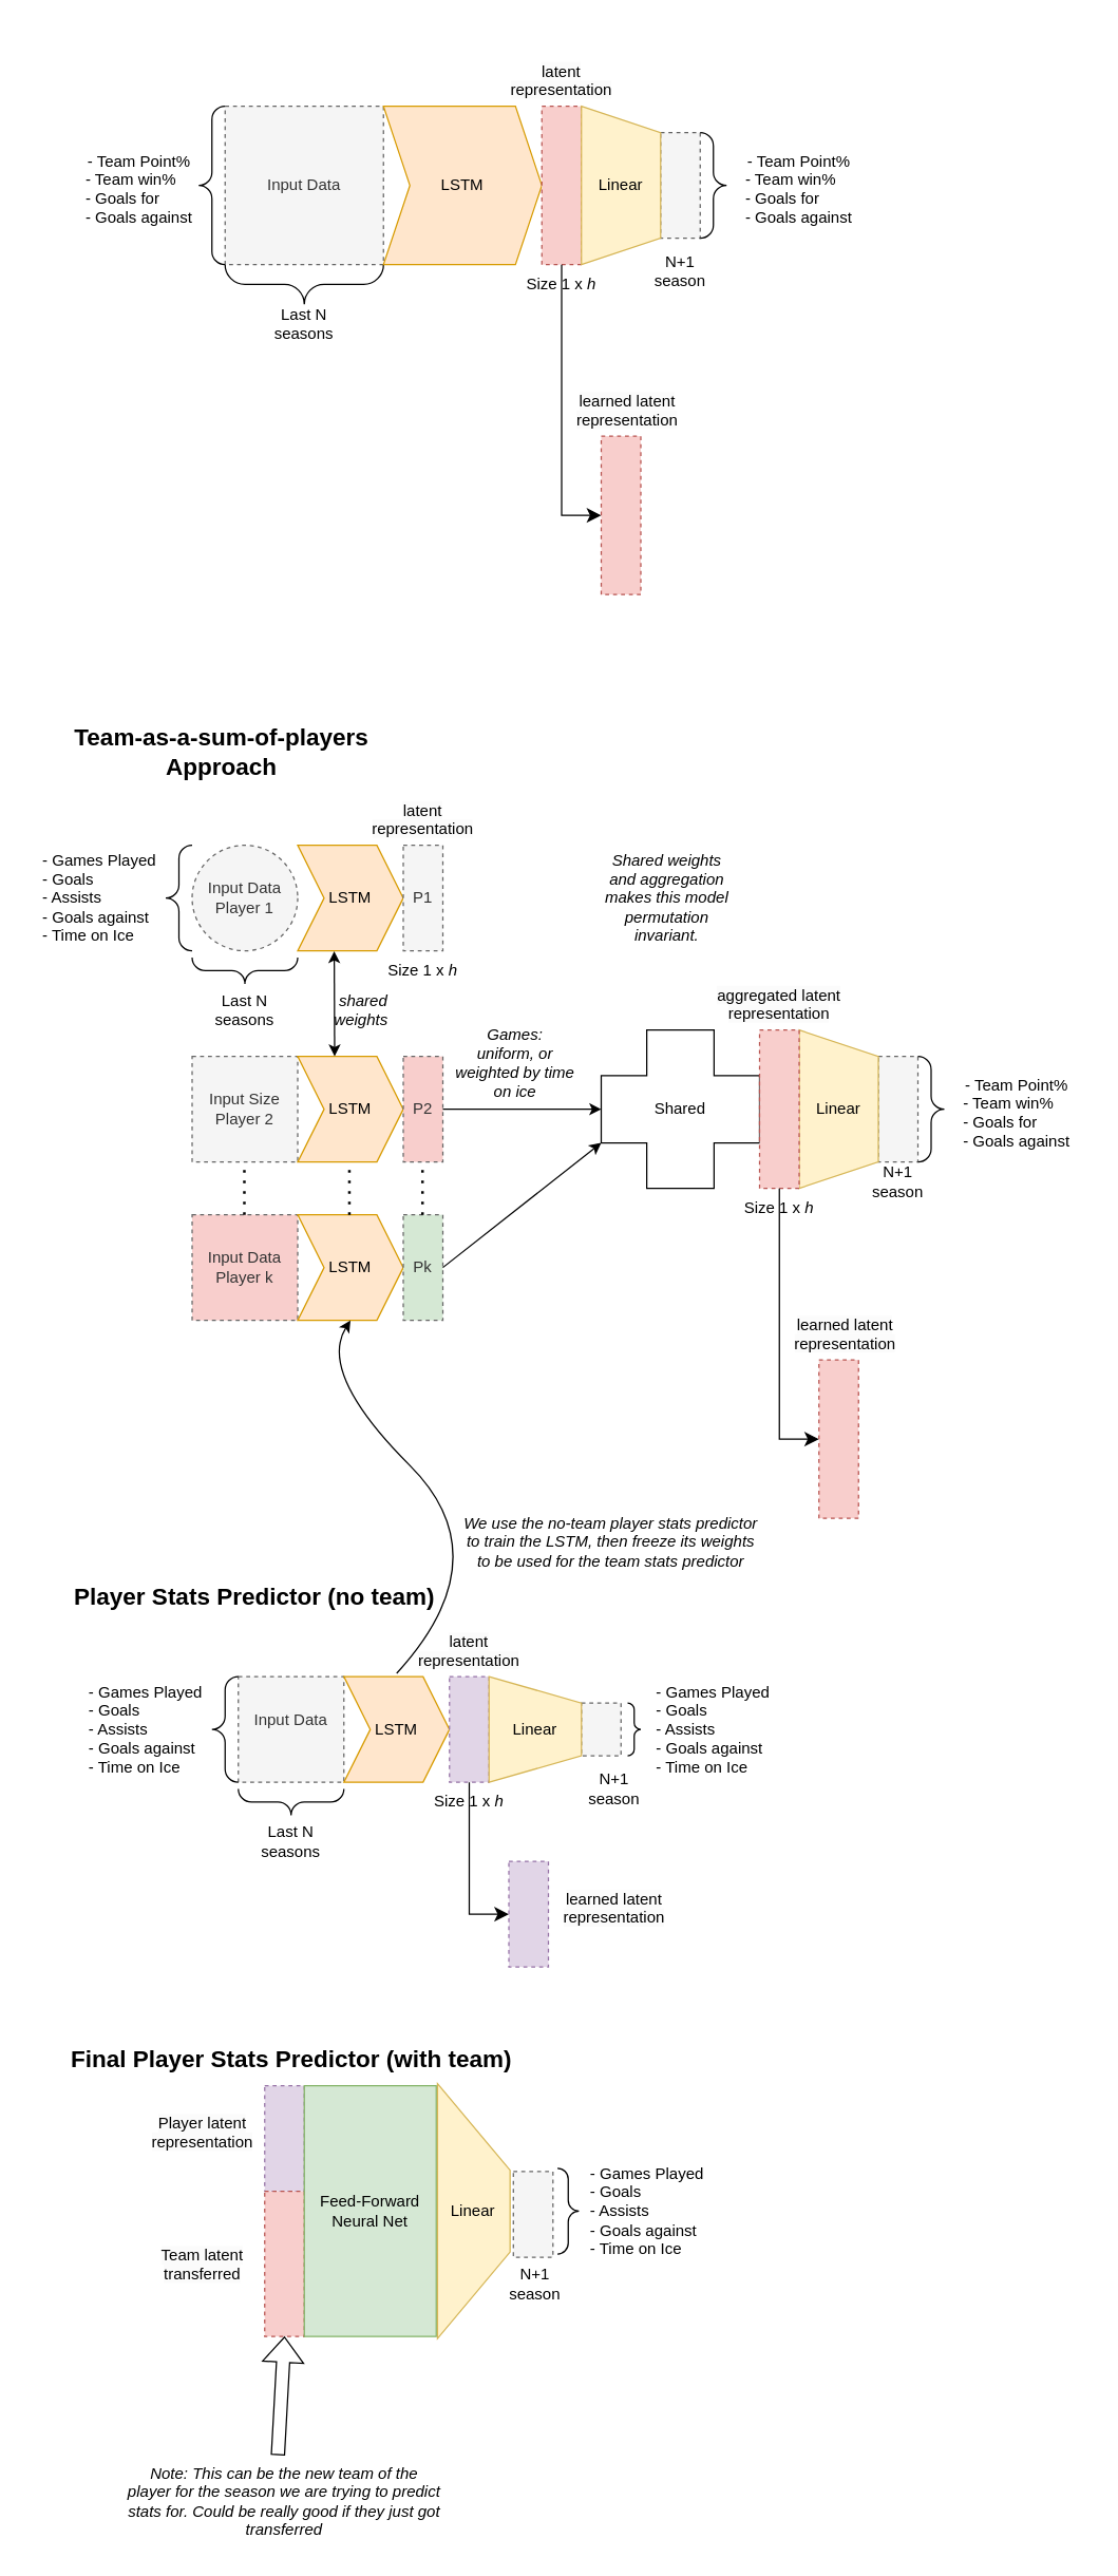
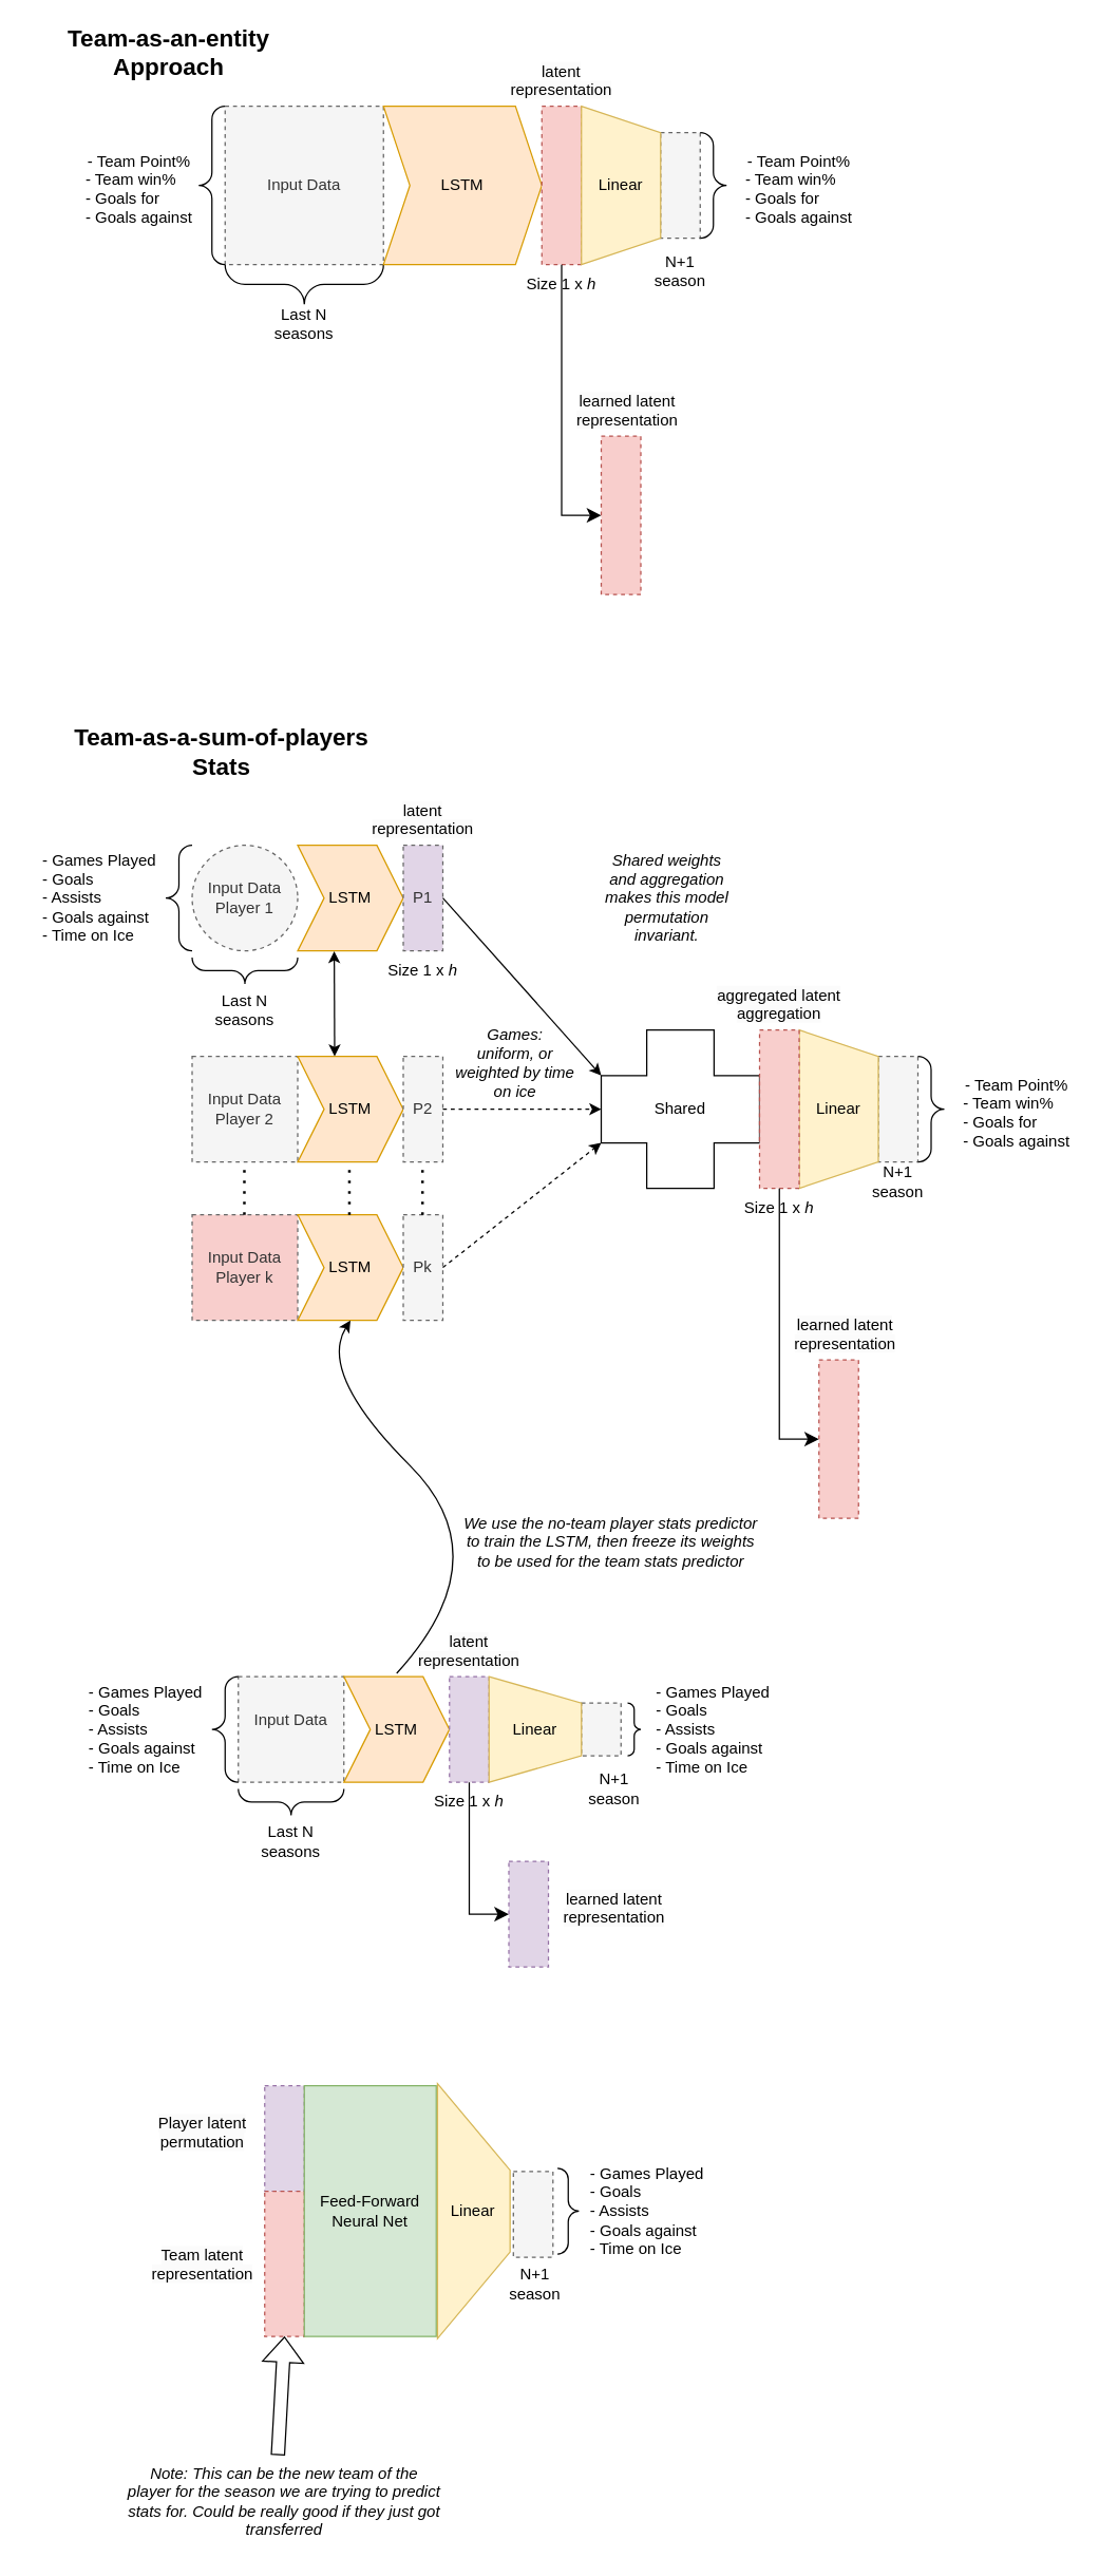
+ <mxCell id="20" value="Team-as-an-entity Approach" style="text;html=1;align=center;verticalAlign=middle;whiteSpace=wrap;rounded=0;fontSize=18;fontStyle=1" parent="1" vertex="1"><mxGeometry x="50" y="20" width="155" height="40" as="geometry" /></mxCell>
- <mxCell id="21" value="Team-as-a-sum-of-players Approach" style="text;html=1;align=center;verticalAlign=middle;whiteSpace=wrap;rounded=0;fontSize=18;fontStyle=1" parent="1" vertex="1"><mxGeometry x="50" y="550" width="235" height="40" as="geometry" /></mxCell>
+ <mxCell id="21" value="Team-as-a-sum-of-players Stats" style="text;html=1;align=center;verticalAlign=middle;whiteSpace=wrap;rounded=0;fontSize=18;fontStyle=1" parent="1" vertex="1"><mxGeometry x="50" y="550" width="235" height="40" as="geometry" /></mxCell>
- <mxCell id="28" value="P1" style="rounded=0;whiteSpace=wrap;html=1;dashed=1;fillColor=#f5f5f5;fontColor=#333333;strokeColor=#666666;" parent="1" vertex="1"><mxGeometry x="305" y="640" width="30" height="80" as="geometry" /></mxCell>
+ <mxCell id="28" value="P1" style="rounded=0;whiteSpace=wrap;html=1;dashed=1;fillColor=#e1d5e7;fontColor=#333333;strokeColor=#666666;" parent="1" vertex="1"><mxGeometry x="305" y="640" width="30" height="80" as="geometry" /></mxCell>
+ <mxCell id="40" value="" style="endArrow=classic;html=1;rounded=0;exitX=1;exitY=0.5;exitDx=0;exitDy=0;entryX=0;entryY=0;entryDx=0;entryDy=34.5;entryPerimeter=0;" parent="1" source="28" target="37" edge="1"><mxGeometry width="50" height="50" relative="1" as="geometry"><mxPoint x="415" y="800" as="sourcePoint" /><mxPoint x="465" y="750" as="targetPoint" /></mxGeometry></mxCell>
- <mxCell id="39" value="shared weights&amp;nbsp;" style="text;html=1;align=center;verticalAlign=middle;whiteSpace=wrap;rounded=0;fontStyle=2" parent="1" vertex="1"><mxGeometry x="245" y="750" width="60" height="30" as="geometry" /></mxCell>
- <mxCell id="51" value="&lt;span style=&quot;color: rgb(0, 0, 0); font-family: Helvetica; font-size: 12px; font-style: normal; font-variant-ligatures: normal; font-variant-caps: normal; font-weight: 400; letter-spacing: normal; orphans: 2; text-indent: 0px; text-transform: none; widows: 2; word-spacing: 0px; -webkit-text-stroke-width: 0px; background-color: rgb(251, 251, 251); text-decoration-thickness: initial; text-decoration-style: initial; text-decoration-color: initial; float: none; display: inline !important;&quot;&gt;aggregated latent&lt;/span&gt;&lt;br style=&quot;border-color: var(--border-color); color: rgb(0, 0, 0); font-family: Helvetica; font-size: 12px; font-style: normal; font-variant-ligatures: normal; font-variant-caps: normal; font-weight: 400; letter-spacing: normal; orphans: 2; text-indent: 0px; text-transform: none; widows: 2; word-spacing: 0px; -webkit-text-stroke-width: 0px; background-color: rgb(251, 251, 251); text-decoration-thickness: initial; text-decoration-style: initial; text-decoration-color: initial;&quot;&gt;&lt;span style=&quot;color: rgb(0, 0, 0); font-family: Helvetica; font-size: 12px; font-style: normal; font-variant-ligatures: normal; font-variant-caps: normal; font-weight: 400; letter-spacing: normal; orphans: 2; text-indent: 0px; text-transform: none; widows: 2; word-spacing: 0px; -webkit-text-stroke-width: 0px; background-color: rgb(251, 251, 251); text-decoration-thickness: initial; text-decoration-style: initial; text-decoration-color: initial; float: none; display: inline !important;&quot;&gt;representation&lt;/span&gt;" style="text;whiteSpace=wrap;html=1;align=center;" parent="1" vertex="1"><mxGeometry x="535" y="740" width="110" height="50" as="geometry" /></mxCell>
+ <mxCell id="51" value="&lt;span style=&quot;color: rgb(0, 0, 0); font-family: Helvetica; font-size: 12px; font-style: normal; font-variant-ligatures: normal; font-variant-caps: normal; font-weight: 400; letter-spacing: normal; orphans: 2; text-indent: 0px; text-transform: none; widows: 2; word-spacing: 0px; -webkit-text-stroke-width: 0px; background-color: rgb(251, 251, 251); text-decoration-thickness: initial; text-decoration-style: initial; text-decoration-color: initial; float: none; display: inline !important;&quot;&gt;aggregated latent&lt;/span&gt;&lt;br style=&quot;border-color: var(--border-color); color: rgb(0, 0, 0); font-family: Helvetica; font-size: 12px; font-style: normal; font-variant-ligatures: normal; font-variant-caps: normal; font-weight: 400; letter-spacing: normal; orphans: 2; text-indent: 0px; text-transform: none; widows: 2; word-spacing: 0px; -webkit-text-stroke-width: 0px; background-color: rgb(251, 251, 251); text-decoration-thickness: initial; text-decoration-style: initial; text-decoration-color: initial;&quot;&gt;&lt;span style=&quot;color: rgb(0, 0, 0); font-family: Helvetica; font-size: 12px; font-style: normal; font-variant-ligatures: normal; font-variant-caps: normal; font-weight: 400; letter-spacing: normal; orphans: 2; text-indent: 0px; text-transform: none; widows: 2; word-spacing: 0px; -webkit-text-stroke-width: 0px; background-color: rgb(251, 251, 251); text-decoration-thickness: initial; text-decoration-style: initial; text-decoration-color: initial; float: none; display: inline !important;&quot;&gt;aggregation&lt;/span&gt;" style="text;whiteSpace=wrap;html=1;align=center;" parent="1" vertex="1"><mxGeometry x="535" y="740" width="110" height="50" as="geometry" /></mxCell>
- <mxCell id="31" value="Input Size&lt;br&gt;Player 2" style="rounded=0;whiteSpace=wrap;html=1;dashed=1;fillColor=#f5f5f5;fontColor=#333333;strokeColor=#666666;" parent="1" vertex="1"><mxGeometry x="145" y="800" width="80" height="80" as="geometry" /></mxCell>
+ <mxCell id="31" value="Input Data&lt;br&gt;Player 2" style="rounded=0;whiteSpace=wrap;html=1;dashed=1;fillColor=#f5f5f5;fontColor=#333333;strokeColor=#666666;" parent="1" vertex="1"><mxGeometry x="145" y="800" width="80" height="80" as="geometry" /></mxCell>
- <mxCell id="33" value="P2" style="rounded=0;whiteSpace=wrap;html=1;dashed=1;fillColor=#f8cecc;fontColor=#333333;strokeColor=#666666;" parent="1" vertex="1"><mxGeometry x="305" y="800" width="30" height="80" as="geometry" /></mxCell>
+ <mxCell id="33" value="P2" style="rounded=0;whiteSpace=wrap;html=1;dashed=1;fillColor=#f5f5f5;fontColor=#333333;strokeColor=#666666;" parent="1" vertex="1"><mxGeometry x="305" y="800" width="30" height="80" as="geometry" /></mxCell>
- <mxCell id="41" style="edgeStyle=orthogonalEdgeStyle;rounded=0;orthogonalLoop=1;jettySize=auto;html=1;entryX=0;entryY=0.5;entryDx=0;entryDy=0;entryPerimeter=0;" parent="1" source="33" target="37" edge="1"><mxGeometry relative="1" as="geometry" /></mxCell>
+ <mxCell id="41" style="edgeStyle=orthogonalEdgeStyle;rounded=0;orthogonalLoop=1;jettySize=auto;html=1;entryX=0;entryY=0.5;entryDx=0;entryDy=0;entryPerimeter=0;dashed=1;" parent="1" source="33" target="37" edge="1"><mxGeometry relative="1" as="geometry" /></mxCell>
- <mxCell id="42" value="" style="endArrow=classic;html=1;rounded=0;exitX=1;exitY=0.5;exitDx=0;exitDy=0;entryX=0;entryY=0;entryDx=0;entryDy=85.5;entryPerimeter=0;" parent="1" source="36" target="37" edge="1"><mxGeometry width="50" height="50" relative="1" as="geometry"><mxPoint x="415" y="800" as="sourcePoint" /><mxPoint x="465" y="750" as="targetPoint" /></mxGeometry></mxCell>
+ <mxCell id="42" value="" style="endArrow=classic;html=1;rounded=0;exitX=1;exitY=0.5;exitDx=0;exitDy=0;entryX=0;entryY=0;entryDx=0;entryDy=85.5;entryPerimeter=0;dashed=1;" parent="1" source="36" target="37" edge="1"><mxGeometry width="50" height="50" relative="1" as="geometry"><mxPoint x="415" y="800" as="sourcePoint" /><mxPoint x="465" y="750" as="targetPoint" /></mxGeometry></mxCell>
- <mxCell id="36" value="Pk" style="rounded=0;whiteSpace=wrap;html=1;dashed=1;fillColor=#d5e8d4;fontColor=#333333;strokeColor=#666666;" parent="1" vertex="1"><mxGeometry x="305" y="920" width="30" height="80" as="geometry" /></mxCell>
+ <mxCell id="36" value="Pk" style="rounded=0;whiteSpace=wrap;html=1;dashed=1;fillColor=#f5f5f5;fontColor=#333333;strokeColor=#666666;" parent="1" vertex="1"><mxGeometry x="305" y="920" width="30" height="80" as="geometry" /></mxCell>
- <mxCell id="59" value="Player Stats Predictor (no team)" style="text;html=1;align=center;verticalAlign=middle;whiteSpace=wrap;rounded=0;fontSize=18;fontStyle=1" parent="1" vertex="1"><mxGeometry x="45" y="1190" width="295" height="40" as="geometry" /></mxCell>
- <mxCell id="75" value="Final Player Stats Predictor (with team)" style="text;html=1;align=center;verticalAlign=middle;whiteSpace=wrap;rounded=0;fontSize=18;fontStyle=1" parent="1" vertex="1"><mxGeometry x="32.5" y="1540" width="375" height="40" as="geometry" /></mxCell>
- <mxCell id="80" value="&lt;span style=&quot;color: rgb(0, 0, 0); font-family: Helvetica; font-size: 12px; font-style: normal; font-variant-ligatures: normal; font-variant-caps: normal; font-weight: 400; letter-spacing: normal; orphans: 2; text-indent: 0px; text-transform: none; widows: 2; word-spacing: 0px; -webkit-text-stroke-width: 0px; background-color: rgb(251, 251, 251); text-decoration-thickness: initial; text-decoration-style: initial; text-decoration-color: initial; float: none; display: inline !important;&quot;&gt;Player latent&lt;/span&gt;&lt;br style=&quot;border-color: var(--border-color); color: rgb(0, 0, 0); font-family: Helvetica; font-size: 12px; font-style: normal; font-variant-ligatures: normal; font-variant-caps: normal; font-weight: 400; letter-spacing: normal; orphans: 2; text-indent: 0px; text-transform: none; widows: 2; word-spacing: 0px; -webkit-text-stroke-width: 0px; background-color: rgb(251, 251, 251); text-decoration-thickness: initial; text-decoration-style: initial; text-decoration-color: initial;&quot;&gt;&lt;span style=&quot;color: rgb(0, 0, 0); font-family: Helvetica; font-size: 12px; font-style: normal; font-variant-ligatures: normal; font-variant-caps: normal; font-weight: 400; letter-spacing: normal; orphans: 2; text-indent: 0px; text-transform: none; widows: 2; word-spacing: 0px; -webkit-text-stroke-width: 0px; background-color: rgb(251, 251, 251); text-decoration-thickness: initial; text-decoration-style: initial; text-decoration-color: initial; float: none; display: inline !important;&quot;&gt;representation&lt;/span&gt;" style="text;whiteSpace=wrap;html=1;align=center;" parent="1" vertex="1"><mxGeometry x="97.5" y="1595" width="110" height="50" as="geometry" /></mxCell>
+ <mxCell id="80" value="&lt;span style=&quot;color: rgb(0, 0, 0); font-family: Helvetica; font-size: 12px; font-style: normal; font-variant-ligatures: normal; font-variant-caps: normal; font-weight: 400; letter-spacing: normal; orphans: 2; text-indent: 0px; text-transform: none; widows: 2; word-spacing: 0px; -webkit-text-stroke-width: 0px; background-color: rgb(251, 251, 251); text-decoration-thickness: initial; text-decoration-style: initial; text-decoration-color: initial; float: none; display: inline !important;&quot;&gt;Player latent&lt;/span&gt;&lt;br style=&quot;border-color: var(--border-color); color: rgb(0, 0, 0); font-family: Helvetica; font-size: 12px; font-style: normal; font-variant-ligatures: normal; font-variant-caps: normal; font-weight: 400; letter-spacing: normal; orphans: 2; text-indent: 0px; text-transform: none; widows: 2; word-spacing: 0px; -webkit-text-stroke-width: 0px; background-color: rgb(251, 251, 251); text-decoration-thickness: initial; text-decoration-style: initial; text-decoration-color: initial;&quot;&gt;&lt;span style=&quot;color: rgb(0, 0, 0); font-family: Helvetica; font-size: 12px; font-style: normal; font-variant-ligatures: normal; font-variant-caps: normal; font-weight: 400; letter-spacing: normal; orphans: 2; text-indent: 0px; text-transform: none; widows: 2; word-spacing: 0px; -webkit-text-stroke-width: 0px; background-color: rgb(251, 251, 251); text-decoration-thickness: initial; text-decoration-style: initial; text-decoration-color: initial; float: none; display: inline !important;&quot;&gt;permutation&lt;/span&gt;" style="text;whiteSpace=wrap;html=1;align=center;" parent="1" vertex="1"><mxGeometry x="97.5" y="1595" width="110" height="50" as="geometry" /></mxCell>
- <mxCell id="82" value="&lt;span style=&quot;color: rgb(0, 0, 0); font-family: Helvetica; font-size: 12px; font-style: normal; font-variant-ligatures: normal; font-variant-caps: normal; font-weight: 400; letter-spacing: normal; orphans: 2; text-indent: 0px; text-transform: none; widows: 2; word-spacing: 0px; -webkit-text-stroke-width: 0px; background-color: rgb(251, 251, 251); text-decoration-thickness: initial; text-decoration-style: initial; text-decoration-color: initial; float: none; display: inline !important;&quot;&gt;Team latent&lt;/span&gt;&lt;br style=&quot;border-color: var(--border-color); color: rgb(0, 0, 0); font-family: Helvetica; font-size: 12px; font-style: normal; font-variant-ligatures: normal; font-variant-caps: normal; font-weight: 400; letter-spacing: normal; orphans: 2; text-indent: 0px; text-transform: none; widows: 2; word-spacing: 0px; -webkit-text-stroke-width: 0px; background-color: rgb(251, 251, 251); text-decoration-thickness: initial; text-decoration-style: initial; text-decoration-color: initial;&quot;&gt;&lt;span style=&quot;color: rgb(0, 0, 0); font-family: Helvetica; font-size: 12px; font-style: normal; font-variant-ligatures: normal; font-variant-caps: normal; font-weight: 400; letter-spacing: normal; orphans: 2; text-indent: 0px; text-transform: none; widows: 2; word-spacing: 0px; -webkit-text-stroke-width: 0px; background-color: rgb(251, 251, 251); text-decoration-thickness: initial; text-decoration-style: initial; text-decoration-color: initial; float: none; display: inline !important;&quot;&gt;transferred&lt;/span&gt;" style="text;whiteSpace=wrap;html=1;align=center;" parent="1" vertex="1"><mxGeometry x="97.5" y="1695" width="110" height="50" as="geometry" /></mxCell>
+ <mxCell id="82" value="&lt;span style=&quot;color: rgb(0, 0, 0); font-family: Helvetica; font-size: 12px; font-style: normal; font-variant-ligatures: normal; font-variant-caps: normal; font-weight: 400; letter-spacing: normal; orphans: 2; text-indent: 0px; text-transform: none; widows: 2; word-spacing: 0px; -webkit-text-stroke-width: 0px; background-color: rgb(251, 251, 251); text-decoration-thickness: initial; text-decoration-style: initial; text-decoration-color: initial; float: none; display: inline !important;&quot;&gt;Team latent&lt;/span&gt;&lt;br style=&quot;border-color: var(--border-color); color: rgb(0, 0, 0); font-family: Helvetica; font-size: 12px; font-style: normal; font-variant-ligatures: normal; font-variant-caps: normal; font-weight: 400; letter-spacing: normal; orphans: 2; text-indent: 0px; text-transform: none; widows: 2; word-spacing: 0px; -webkit-text-stroke-width: 0px; background-color: rgb(251, 251, 251); text-decoration-thickness: initial; text-decoration-style: initial; text-decoration-color: initial;&quot;&gt;&lt;span style=&quot;color: rgb(0, 0, 0); font-family: Helvetica; font-size: 12px; font-style: normal; font-variant-ligatures: normal; font-variant-caps: normal; font-weight: 400; letter-spacing: normal; orphans: 2; text-indent: 0px; text-transform: none; widows: 2; word-spacing: 0px; -webkit-text-stroke-width: 0px; background-color: rgb(251, 251, 251); text-decoration-thickness: initial; text-decoration-style: initial; text-decoration-color: initial; float: none; display: inline !important;&quot;&gt;representation&lt;/span&gt;" style="text;whiteSpace=wrap;html=1;align=center;" parent="1" vertex="1"><mxGeometry x="97.5" y="1695" width="110" height="50" as="geometry" /></mxCell>
